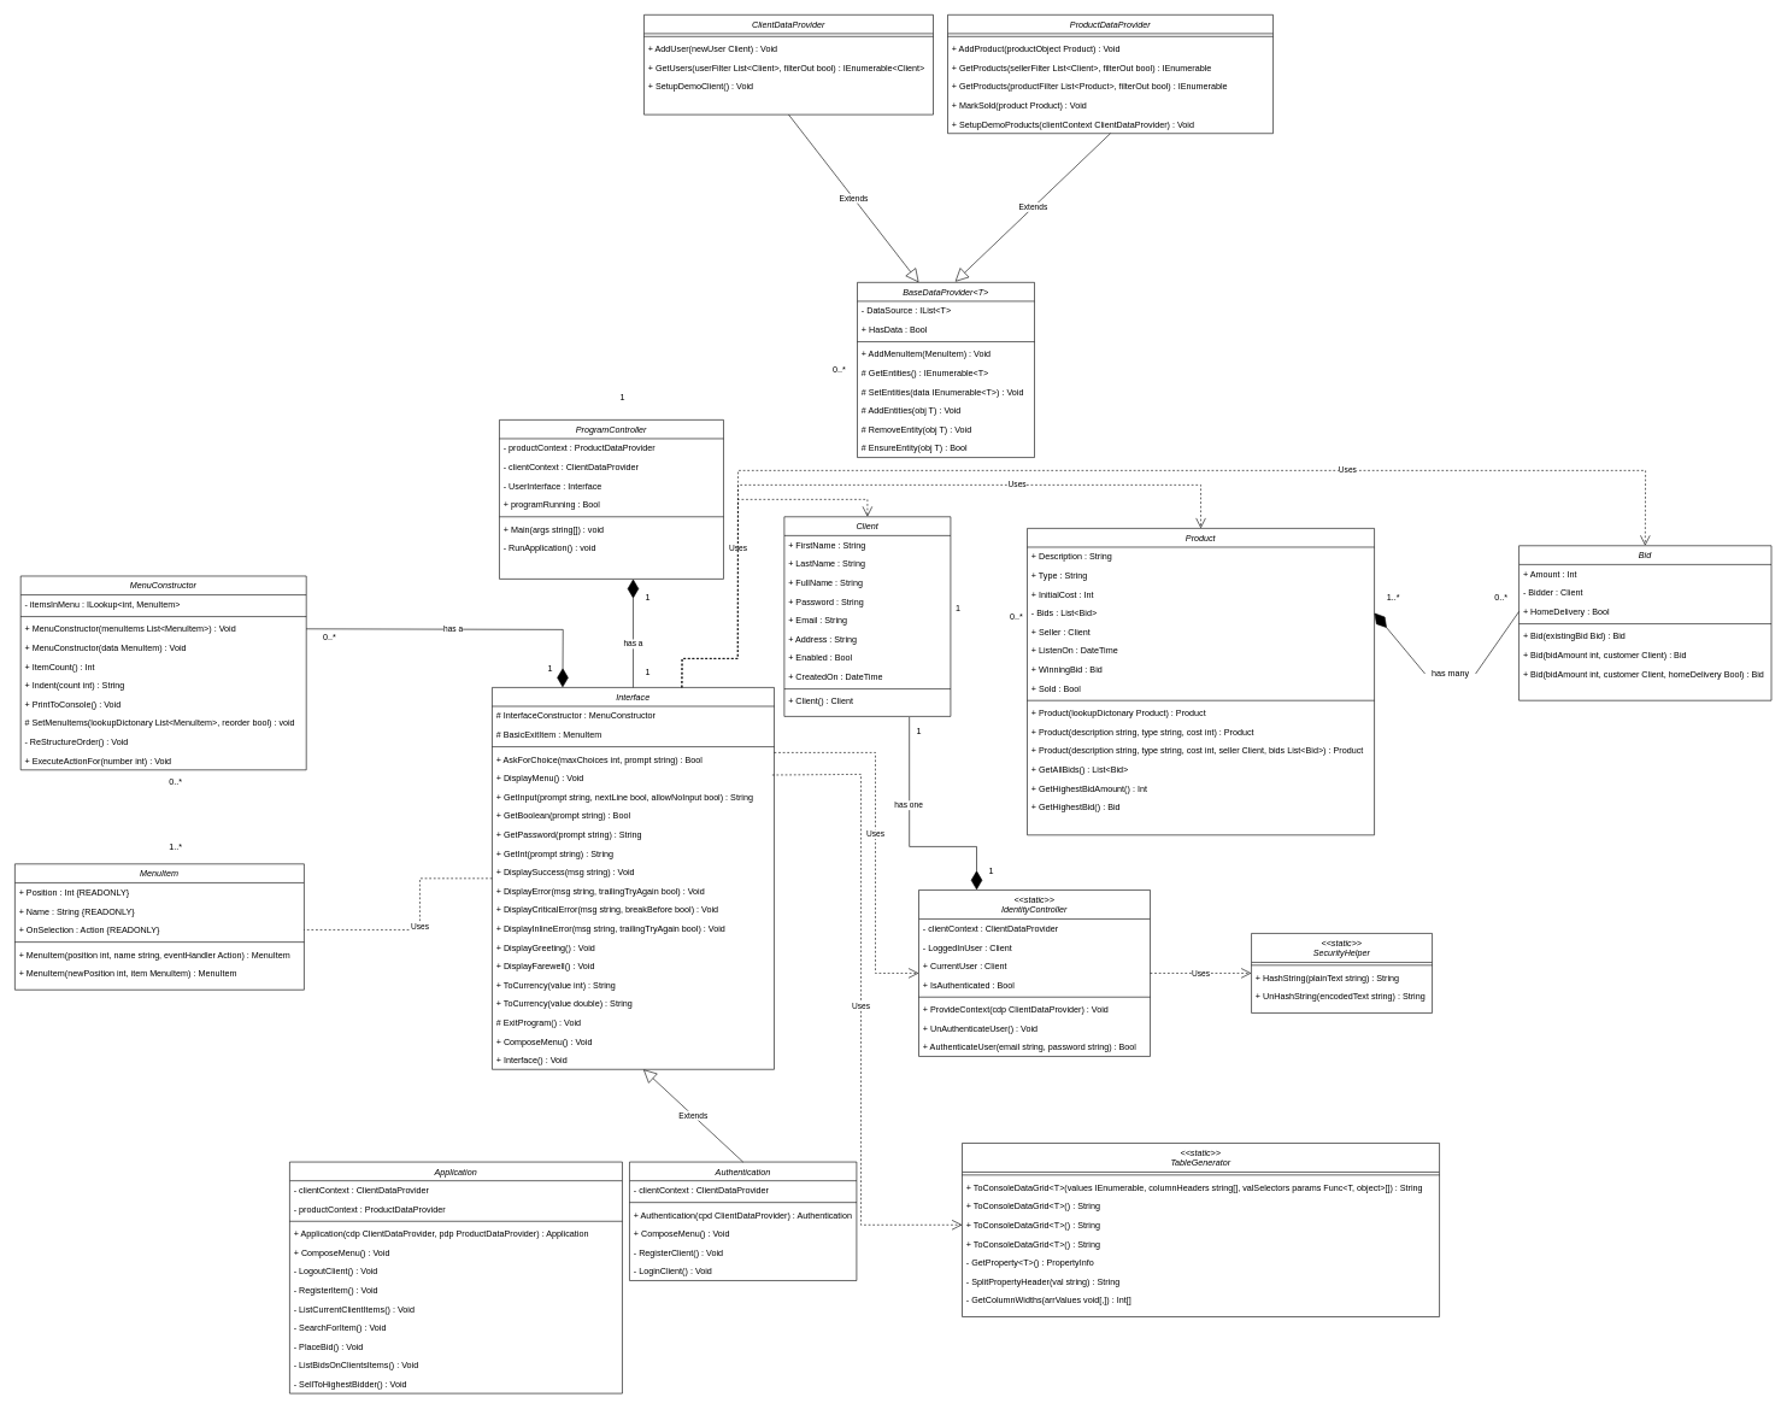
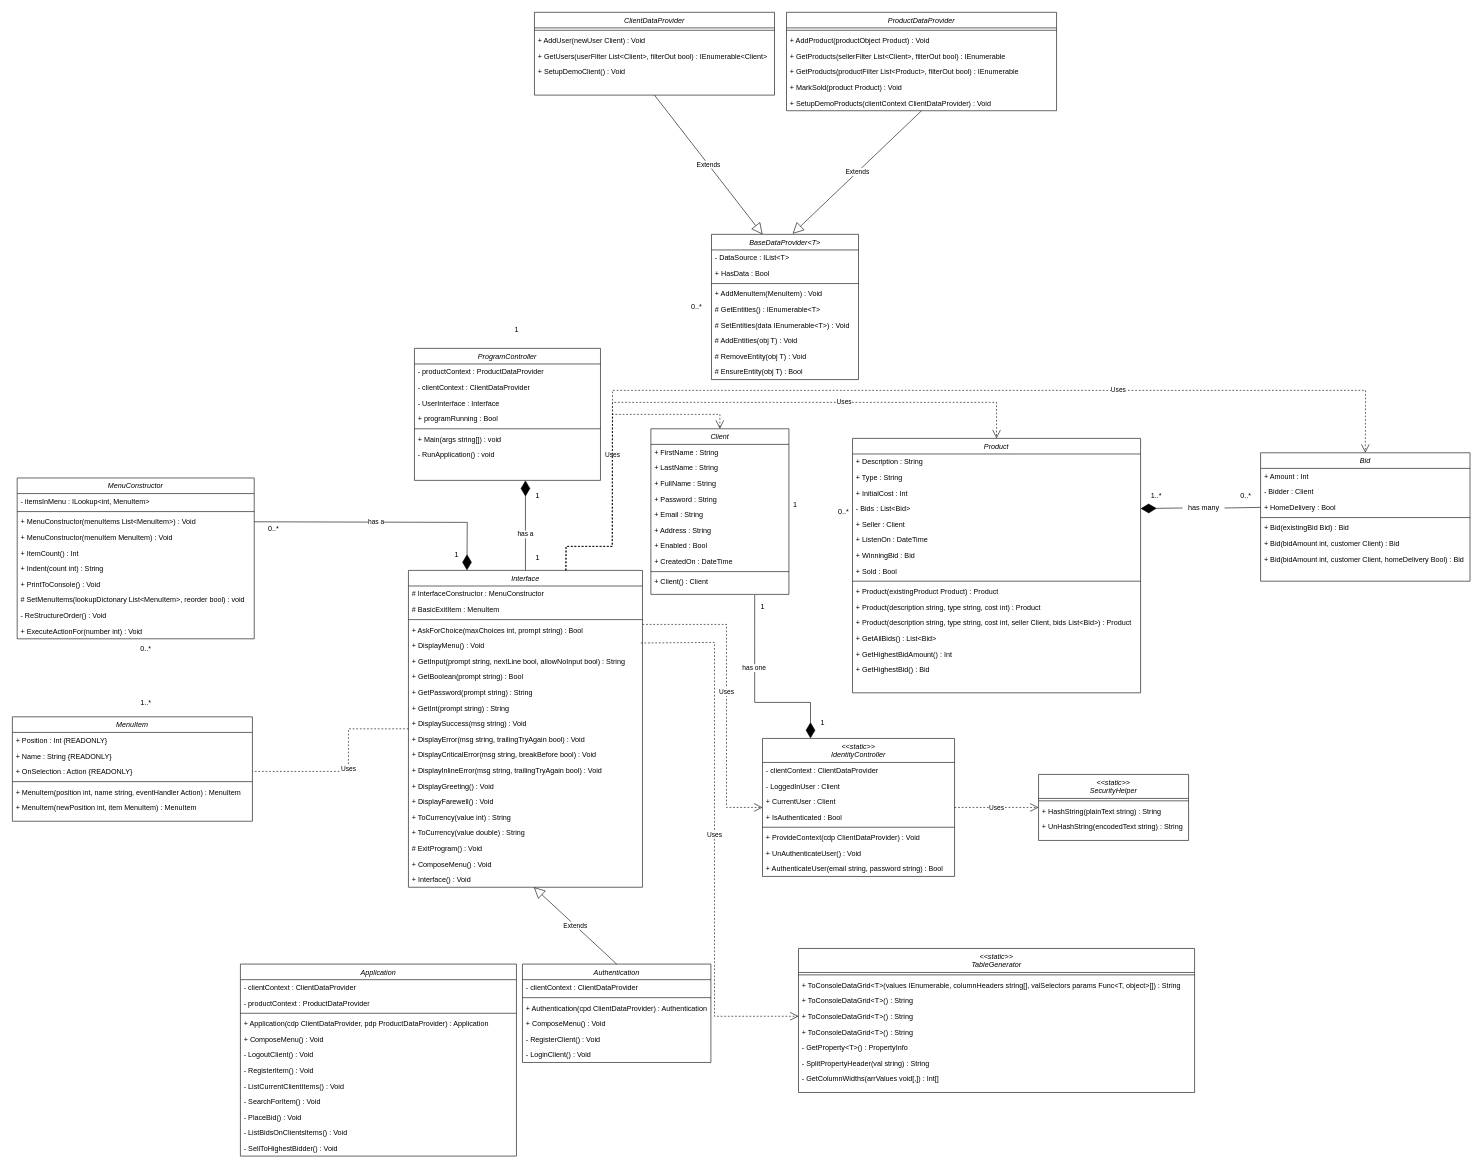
- <mxCell id="99" value="+ MenuConstructor(data MenuItem) : Void" style="text;align=left;verticalAlign=top;spacingLeft=4;spacingRight=4;overflow=hidden;rotatable=0;points=[[0,0.5],[1,0.5]];portConstraint=eastwest;" parent="95" vertex="1"><mxGeometry y="86" width="395" height="26" as="geometry" /></mxCell>
+ <mxCell id="99" value="+ MenuConstructor(menuItem MenuItem) : Void" style="text;align=left;verticalAlign=top;spacingLeft=4;spacingRight=4;overflow=hidden;rotatable=0;points=[[0,0.5],[1,0.5]];portConstraint=eastwest;" parent="95" vertex="1"><mxGeometry y="86" width="395" height="26" as="geometry" /></mxCell>
- <mxCell id="173" value="has many" style="text;html=1;align=center;verticalAlign=middle;resizable=0;points=[];autosize=1;strokeColor=none;fillColor=none;" parent="1" vertex="1"><mxGeometry x="1970" y="921" width="70" height="20" as="geometry" /></mxCell>
+ <mxCell id="173" value="has many" style="text;html=1;align=center;verticalAlign=middle;resizable=0;points=[];autosize=1;strokeColor=none;fillColor=none;" parent="1" vertex="1"><mxGeometry x="1970" y="836" width="70" height="20" as="geometry" /></mxCell>
- <mxCell id="48" value="+ Product(lookupDictonary Product) : Product" style="text;align=left;verticalAlign=top;spacingLeft=4;spacingRight=4;overflow=hidden;rotatable=0;points=[[0,0.5],[1,0.5]];portConstraint=eastwest;" parent="38" vertex="1"><mxGeometry y="242" width="480" height="26" as="geometry" /></mxCell>
+ <mxCell id="48" value="+ Product(existingProduct Product) : Product" style="text;align=left;verticalAlign=top;spacingLeft=4;spacingRight=4;overflow=hidden;rotatable=0;points=[[0,0.5],[1,0.5]];portConstraint=eastwest;" parent="38" vertex="1"><mxGeometry y="242" width="480" height="26" as="geometry" /></mxCell>
